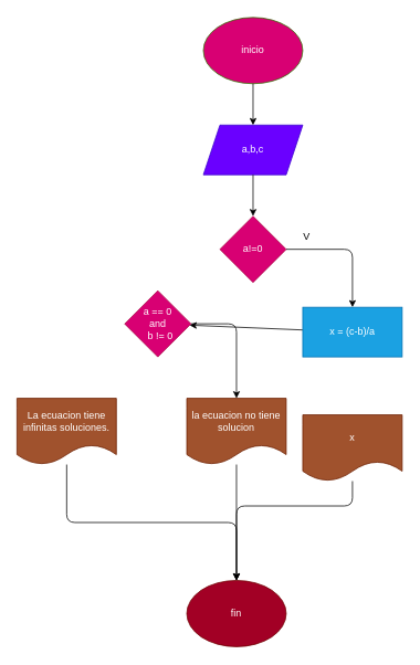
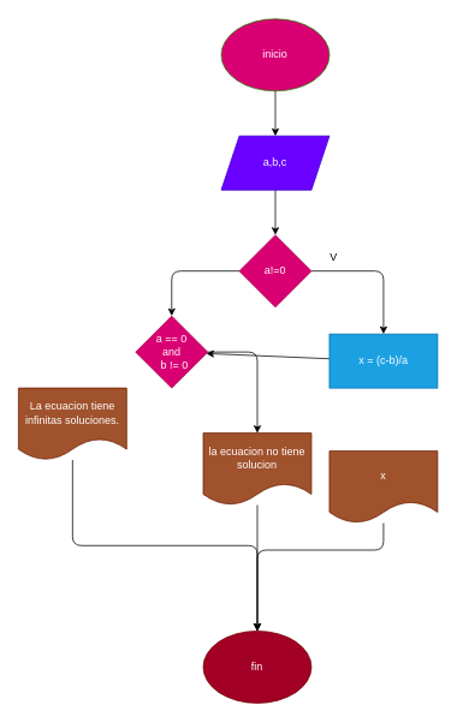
+ <mxCell id="8" value="" style="edgeStyle=segmentEdgeStyle;endArrow=classic;html=1;" parent="1" source="4" target="17" edge="1"><mxGeometry width="50" height="50" relative="1" as="geometry"><mxPoint x="210" y="340" as="sourcePoint" /><mxPoint x="205" y="400" as="targetPoint" /></mxGeometry></mxCell>
- <mxCell id="20" value="La ecuacion tiene infinitas soluciones." style="shape=document;whiteSpace=wrap;html=1;boundedLbl=1;fillColor=#a0522d;fontColor=#ffffff;strokeColor=#6D1F00;" vertex="1" parent="1"><mxGeometry x="20" y="480" width="120" height="80" as="geometry" /></mxCell>
+ <mxCell id="20" value="La ecuacion tiene infinitas soluciones." style="shape=document;whiteSpace=wrap;html=1;boundedLbl=1;fillColor=#a0522d;fontColor=#ffffff;strokeColor=#6D1F00;" vertex="1" parent="1"><mxGeometry x="20" y="430" width="120" height="80" as="geometry" /></mxCell>
